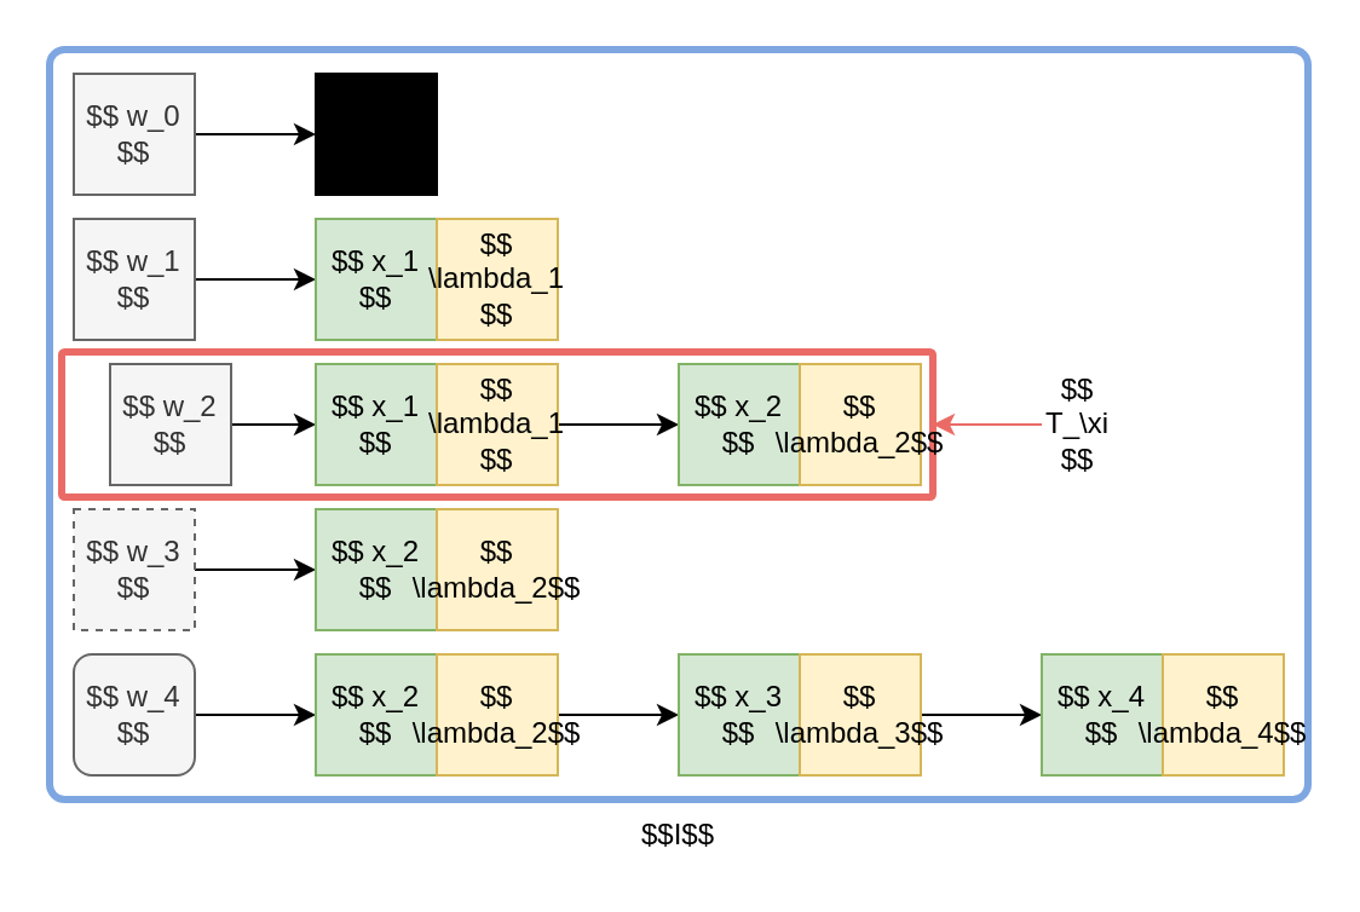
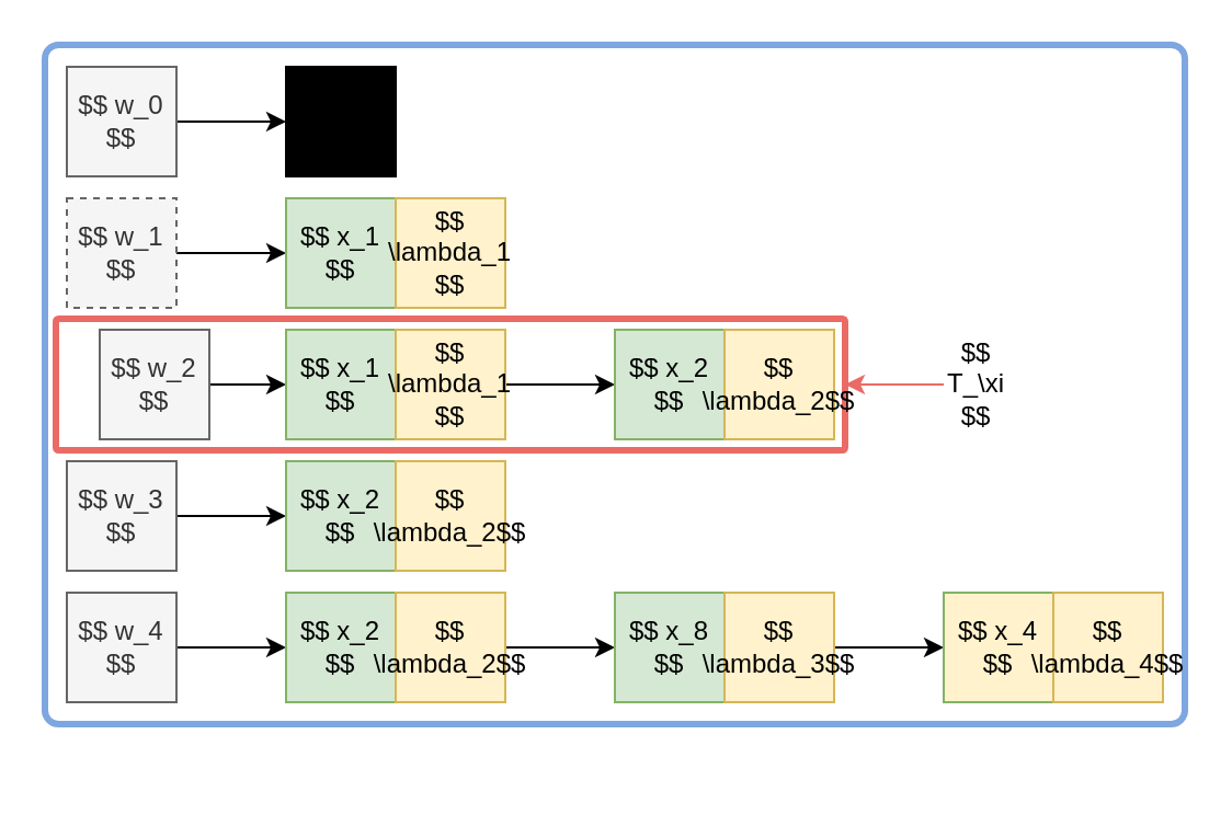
- <mxCell id="8" value="$$ w_1 $$" style="rounded=0;whiteSpace=wrap;html=1;fillColor=#f5f5f5;strokeColor=#666666;fontColor=#333333;" vertex="1" parent="1"><mxGeometry x="30" y="90" width="50" height="50" as="geometry" /></mxCell>
+ <mxCell id="8" value="$$ w_1 $$" style="rounded=0;whiteSpace=wrap;html=1;fillColor=#f5f5f5;strokeColor=#666666;fontColor=#333333;dashed=1;" vertex="1" parent="1"><mxGeometry x="30" y="90" width="50" height="50" as="geometry" /></mxCell>
- <mxCell id="12" value="$$ w_3 $$" style="rounded=0;whiteSpace=wrap;html=1;fillColor=#f5f5f5;strokeColor=#666666;fontColor=#333333;dashed=1;" vertex="1" parent="1"><mxGeometry x="30" y="210" width="50" height="50" as="geometry" /></mxCell>
+ <mxCell id="12" value="$$ w_3 $$" style="rounded=0;whiteSpace=wrap;html=1;fillColor=#f5f5f5;strokeColor=#666666;fontColor=#333333;" vertex="1" parent="1"><mxGeometry x="30" y="210" width="50" height="50" as="geometry" /></mxCell>
- <mxCell id="14" value="$$ w_4 $$" style="whiteSpace=wrap;html=1;fillColor=#f5f5f5;strokeColor=#666666;fontColor=#333333;rounded=1;" vertex="1" parent="1"><mxGeometry x="30" y="270" width="50" height="50" as="geometry" /></mxCell>
+ <mxCell id="14" value="$$ w_4 $$" style="rounded=0;whiteSpace=wrap;html=1;fillColor=#f5f5f5;strokeColor=#666666;fontColor=#333333;" vertex="1" parent="1"><mxGeometry x="30" y="270" width="50" height="50" as="geometry" /></mxCell>
- <mxCell id="28" value="$$ x_3 $$" style="rounded=0;whiteSpace=wrap;html=1;fillColor=#d5e8d4;strokeColor=#82b366;" vertex="1" parent="1"><mxGeometry x="280" y="270" width="50" height="50" as="geometry" /></mxCell>
+ <mxCell id="28" value="$$ x_8 $$" style="rounded=0;whiteSpace=wrap;html=1;fillColor=#d5e8d4;strokeColor=#82b366;" vertex="1" parent="1"><mxGeometry x="280" y="270" width="50" height="50" as="geometry" /></mxCell>
- <mxCell id="31" value="$$ x_4 $$" style="rounded=0;whiteSpace=wrap;html=1;fillColor=#d5e8d4;strokeColor=#82b366;" vertex="1" parent="1"><mxGeometry x="430" y="270" width="50" height="50" as="geometry" /></mxCell>
+ <mxCell id="31" value="$$ x_4 $$" style="rounded=0;whiteSpace=wrap;html=1;fillColor=#fff2cc;strokeColor=#82b366;" vertex="1" parent="1"><mxGeometry x="430" y="270" width="50" height="50" as="geometry" /></mxCell>
- <mxCell id="34" value="$$I$$" style="rounded=1;whiteSpace=wrap;html=1;arcSize=2;strokeWidth=3;strokeColor=none;" vertex="1" parent="1"><mxGeometry x="260" y="335" width="40" height="20" as="geometry" /></mxCell>
